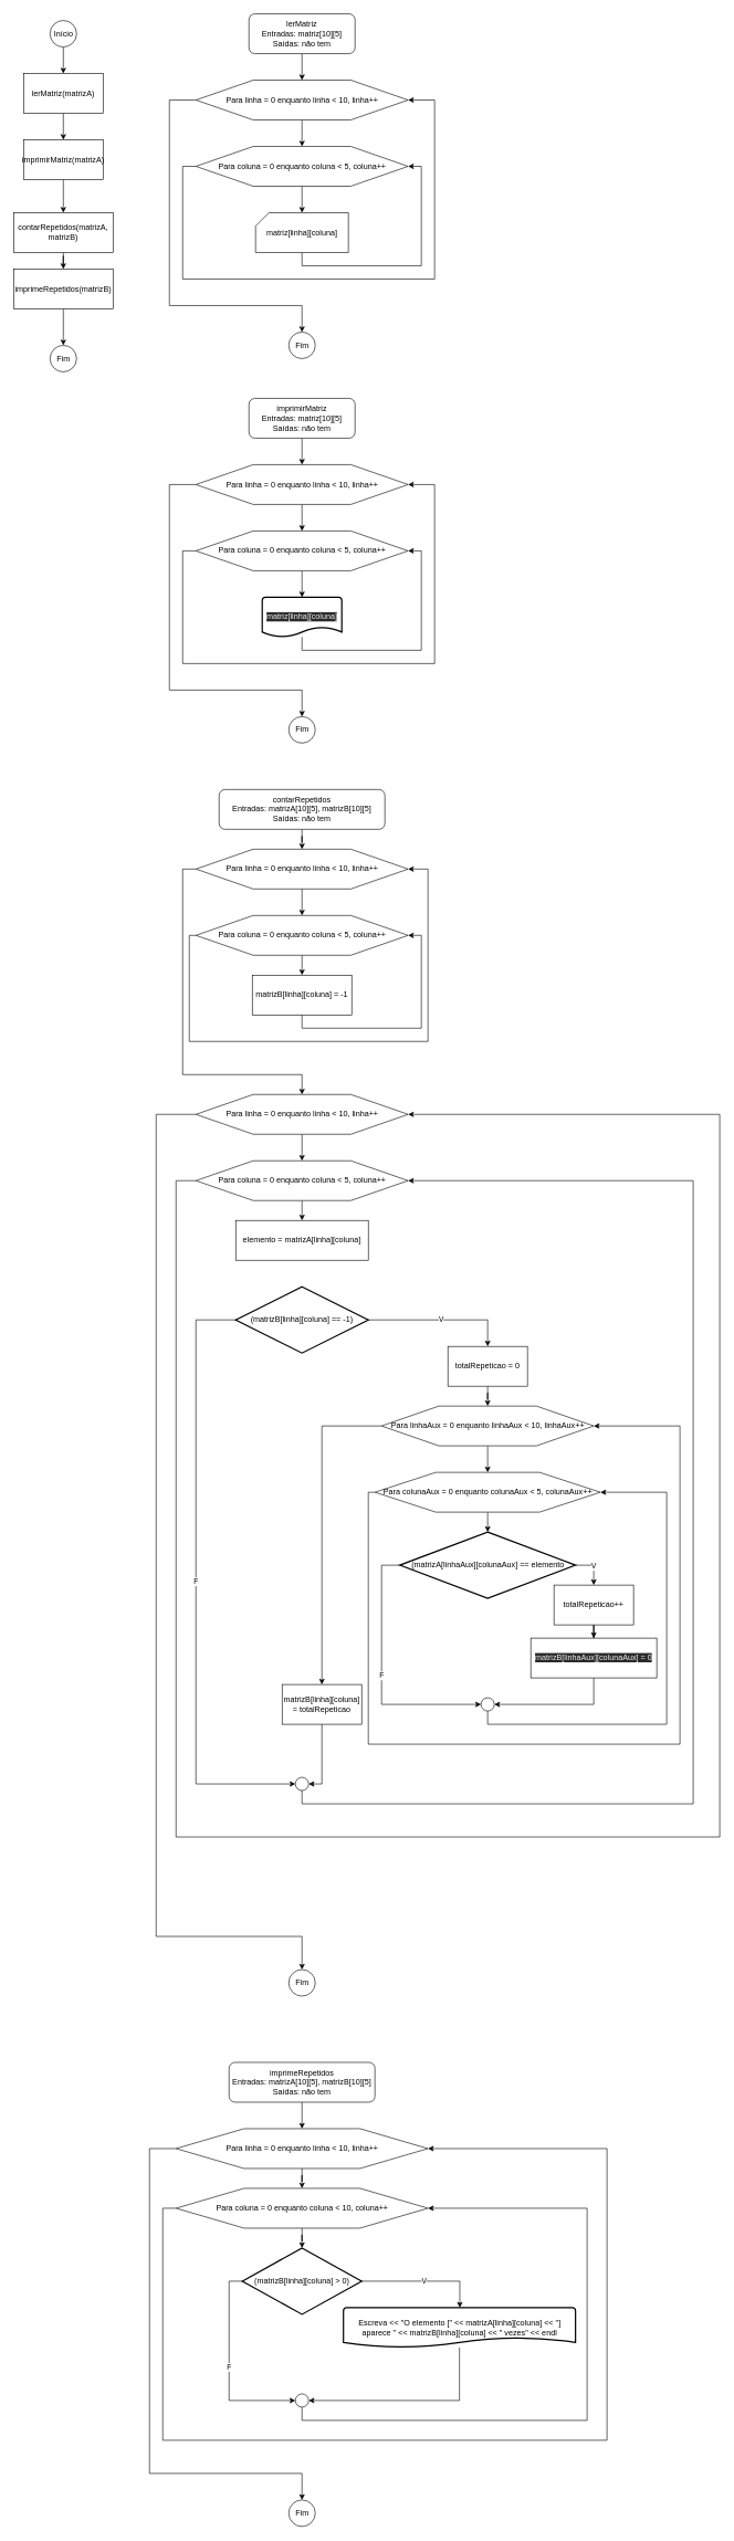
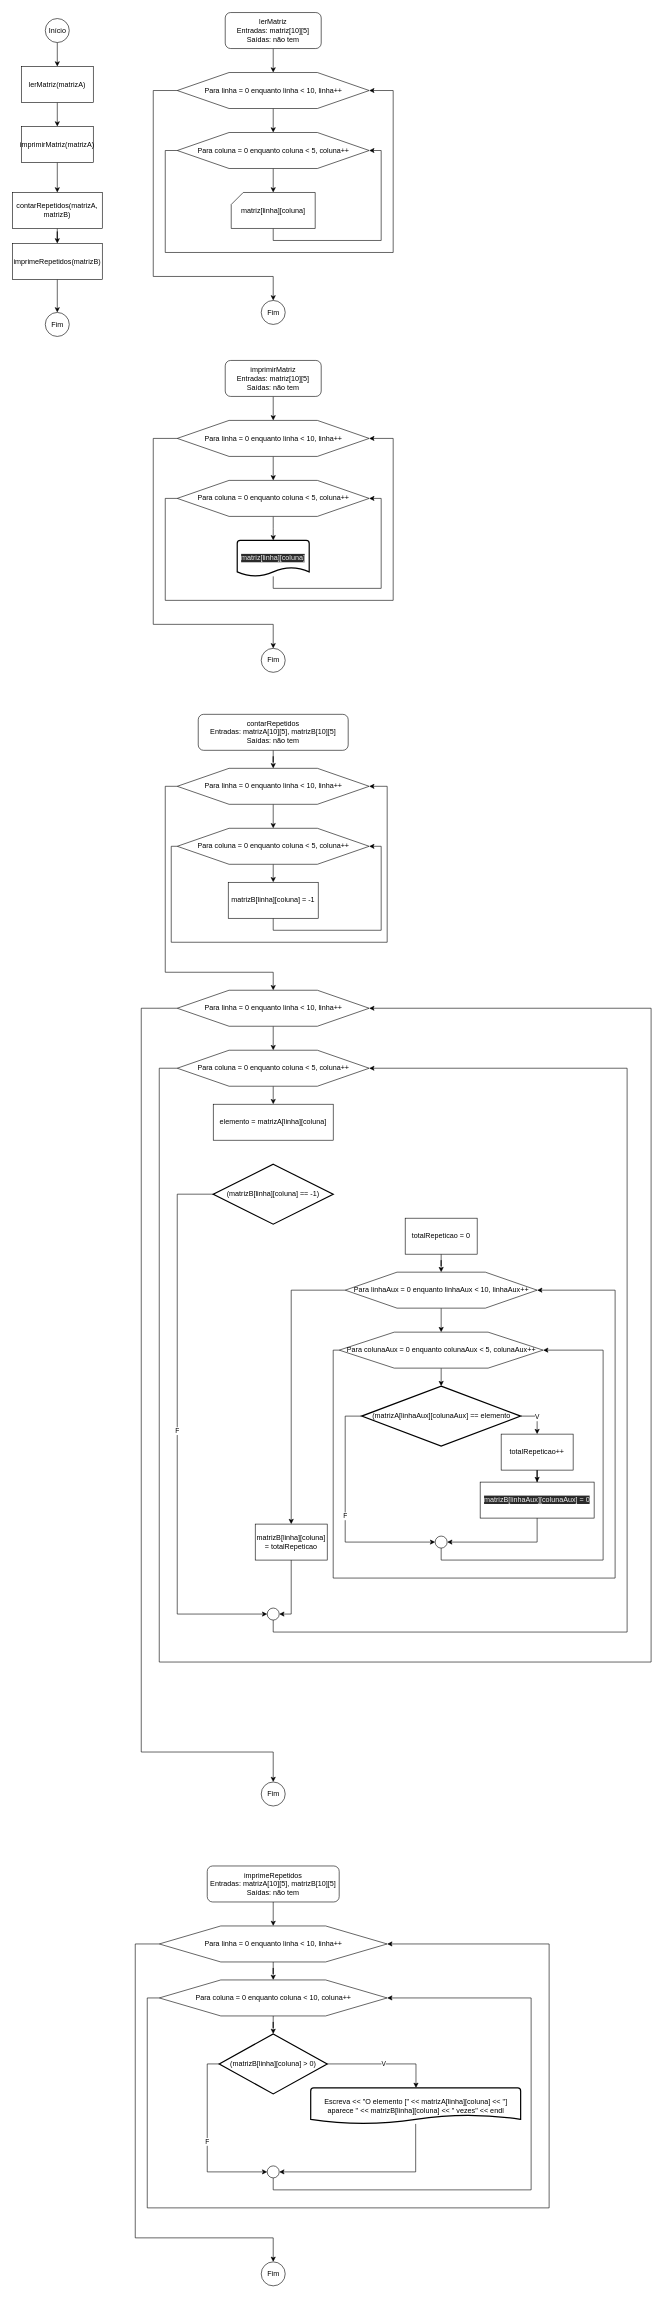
- <mxCell id="52" value="V" style="edgeStyle=orthogonalEdgeStyle;rounded=0;orthogonalLoop=1;jettySize=auto;html=1;entryX=0.5;entryY=0;entryDx=0;entryDy=0;" edge="1" parent="1" source="54" target="56"><mxGeometry relative="1" as="geometry"><Array as="points"><mxPoint x="735" y="1990" /></Array></mxGeometry></mxCell>
